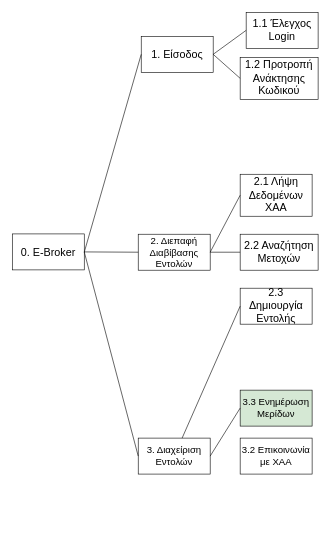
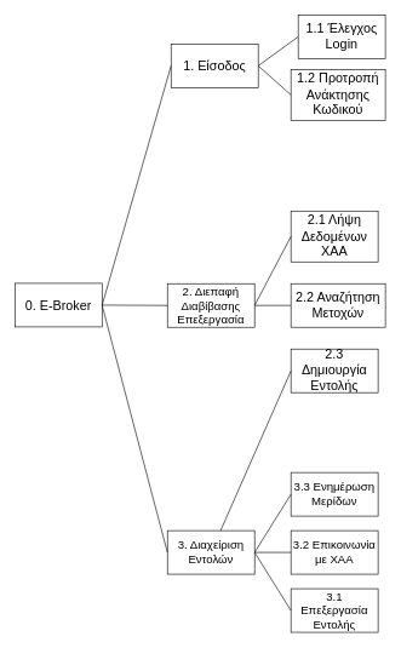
- <mxCell id="4" value="&lt;font size=&quot;3&quot;&gt;2. Διεπαφή Διαβίβασης Εντολών&lt;/font&gt;" style="rounded=0;whiteSpace=wrap;html=1;" parent="1" vertex="1"><mxGeometry x="230" y="390" width="120" height="60" as="geometry" /></mxCell>
+ <mxCell id="4" value="&lt;font size=&quot;3&quot;&gt;2. Διεπαφή Διαβίβασης Επεξεργασία&lt;/font&gt;" style="rounded=0;whiteSpace=wrap;html=1;" parent="1" vertex="1"><mxGeometry x="230" y="390" width="120" height="60" as="geometry" /></mxCell>
- <mxCell id="11" value="&lt;font size=&quot;3&quot;&gt;3.3 Ενημέρωση Μερίδων&lt;/font&gt;" style="rounded=0;whiteSpace=wrap;html=1;fillColor=#d5e8d4;" parent="1" vertex="1"><mxGeometry x="400" y="650" width="120" height="60" as="geometry" /></mxCell>
+ <mxCell id="11" value="&lt;font size=&quot;3&quot;&gt;3.3 Ενημέρωση Μερίδων&lt;/font&gt;" style="rounded=0;whiteSpace=wrap;html=1;" parent="1" vertex="1"><mxGeometry x="400" y="650" width="120" height="60" as="geometry" /></mxCell>
+ <mxCell id="13" value="" style="endArrow=none;html=1;entryX=1;entryY=0.5;entryDx=0;entryDy=0;exitX=0;exitY=0.5;exitDx=0;exitDy=0;" parent="1" source="10" target="5" edge="1"><mxGeometry width="50" height="50" relative="1" as="geometry"><mxPoint x="10" y="290" as="sourcePoint" /><mxPoint x="60" y="240" as="targetPoint" /></mxGeometry></mxCell>
+ <mxCell id="12" value="" style="endArrow=none;html=1;exitX=0;exitY=0.5;exitDx=0;exitDy=0;entryX=1;entryY=0.5;entryDx=0;entryDy=0;" parent="1" source="9" target="5" edge="1"><mxGeometry width="50" height="50" relative="1" as="geometry"><mxPoint x="10" y="290" as="sourcePoint" /><mxPoint x="350" y="610" as="targetPoint" /></mxGeometry></mxCell>
+ <mxCell id="9" value="&lt;font size=&quot;3&quot;&gt;3.1 Επεξεργασία Εντολής&lt;/font&gt;" style="rounded=0;whiteSpace=wrap;html=1;" parent="1" vertex="1"><mxGeometry x="400" y="810" width="120" height="60" as="geometry" /></mxCell>
